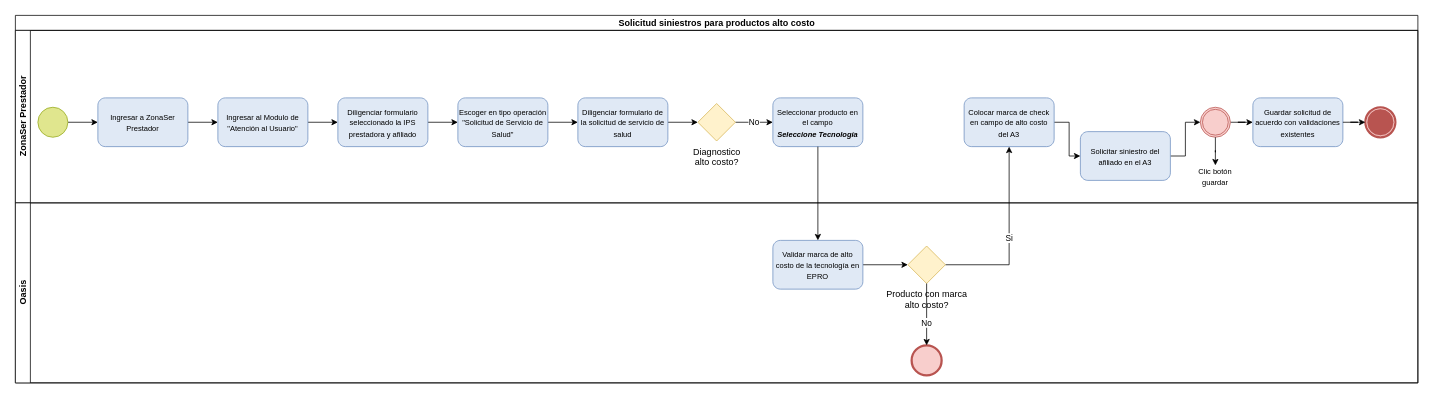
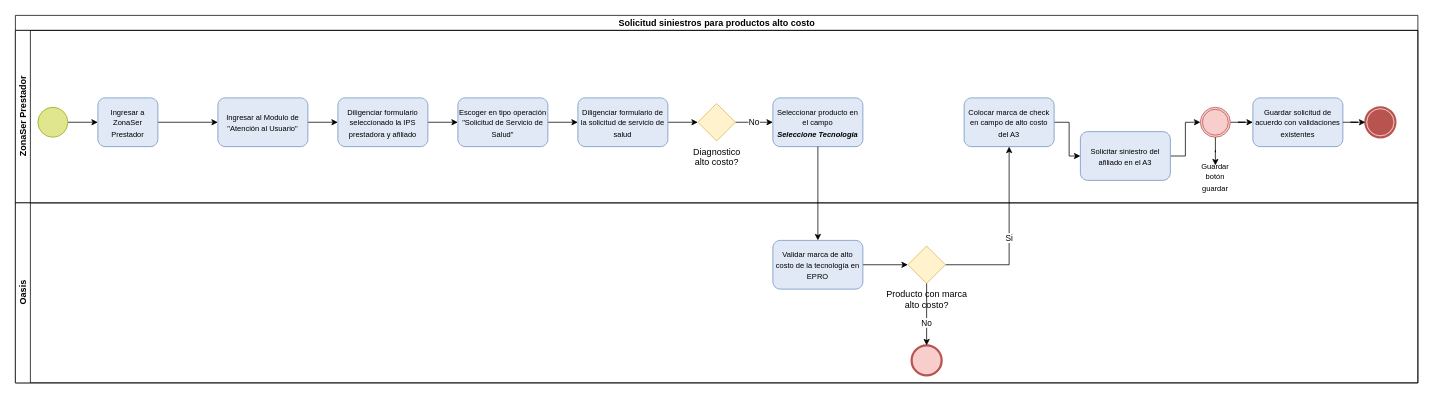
- <mxCell id="7" value="&lt;font style=&quot;font-size: 10px;&quot;&gt;Ingresar a ZonaSer Prestador&lt;/font&gt;" style="points=[[0.25,0,0],[0.5,0,0],[0.75,0,0],[1,0.25,0],[1,0.5,0],[1,0.75,0],[0.75,1,0],[0.5,1,0],[0.25,1,0],[0,0.75,0],[0,0.5,0],[0,0.25,0]];shape=mxgraph.bpmn.task;whiteSpace=wrap;rectStyle=rounded;size=10;html=1;container=1;expand=0;collapsible=0;taskMarker=abstract;fillColor=#E0E9F5;strokeColor=#6c8ebf;" vertex="1" parent="3"><mxGeometry x="110" y="90" width="120" height="65" as="geometry" /></mxCell>
+ <mxCell id="7" value="&lt;font style=&quot;font-size: 10px;&quot;&gt;Ingresar a ZonaSer Prestador&lt;/font&gt;" style="points=[[0.25,0,0],[0.5,0,0],[0.75,0,0],[1,0.25,0],[1,0.5,0],[1,0.75,0],[0.75,1,0],[0.5,1,0],[0.25,1,0],[0,0.75,0],[0,0.5,0],[0,0.25,0]];shape=mxgraph.bpmn.task;whiteSpace=wrap;rectStyle=rounded;size=10;html=1;container=1;expand=0;collapsible=0;taskMarker=abstract;fillColor=#E0E9F5;strokeColor=#6c8ebf;" vertex="1" parent="3"><mxGeometry x="110" y="90" width="80" height="65" as="geometry" /></mxCell>
- <mxCell id="20" value="&lt;font style=&quot;font-size: 10px;&quot;&gt;Clic botón guardar&lt;/font&gt;" style="text;html=1;strokeColor=none;fillColor=none;align=center;verticalAlign=middle;whiteSpace=wrap;rounded=0;" vertex="1" parent="3"><mxGeometry x="1570" y="180" width="60" height="30" as="geometry" /></mxCell>
+ <mxCell id="20" value="&lt;font style=&quot;font-size: 10px;&quot;&gt;Guardar botón guardar&lt;/font&gt;" style="text;html=1;strokeColor=none;fillColor=none;align=center;verticalAlign=middle;whiteSpace=wrap;rounded=0;" vertex="1" parent="3"><mxGeometry x="1570" y="180" width="60" height="30" as="geometry" /></mxCell>
